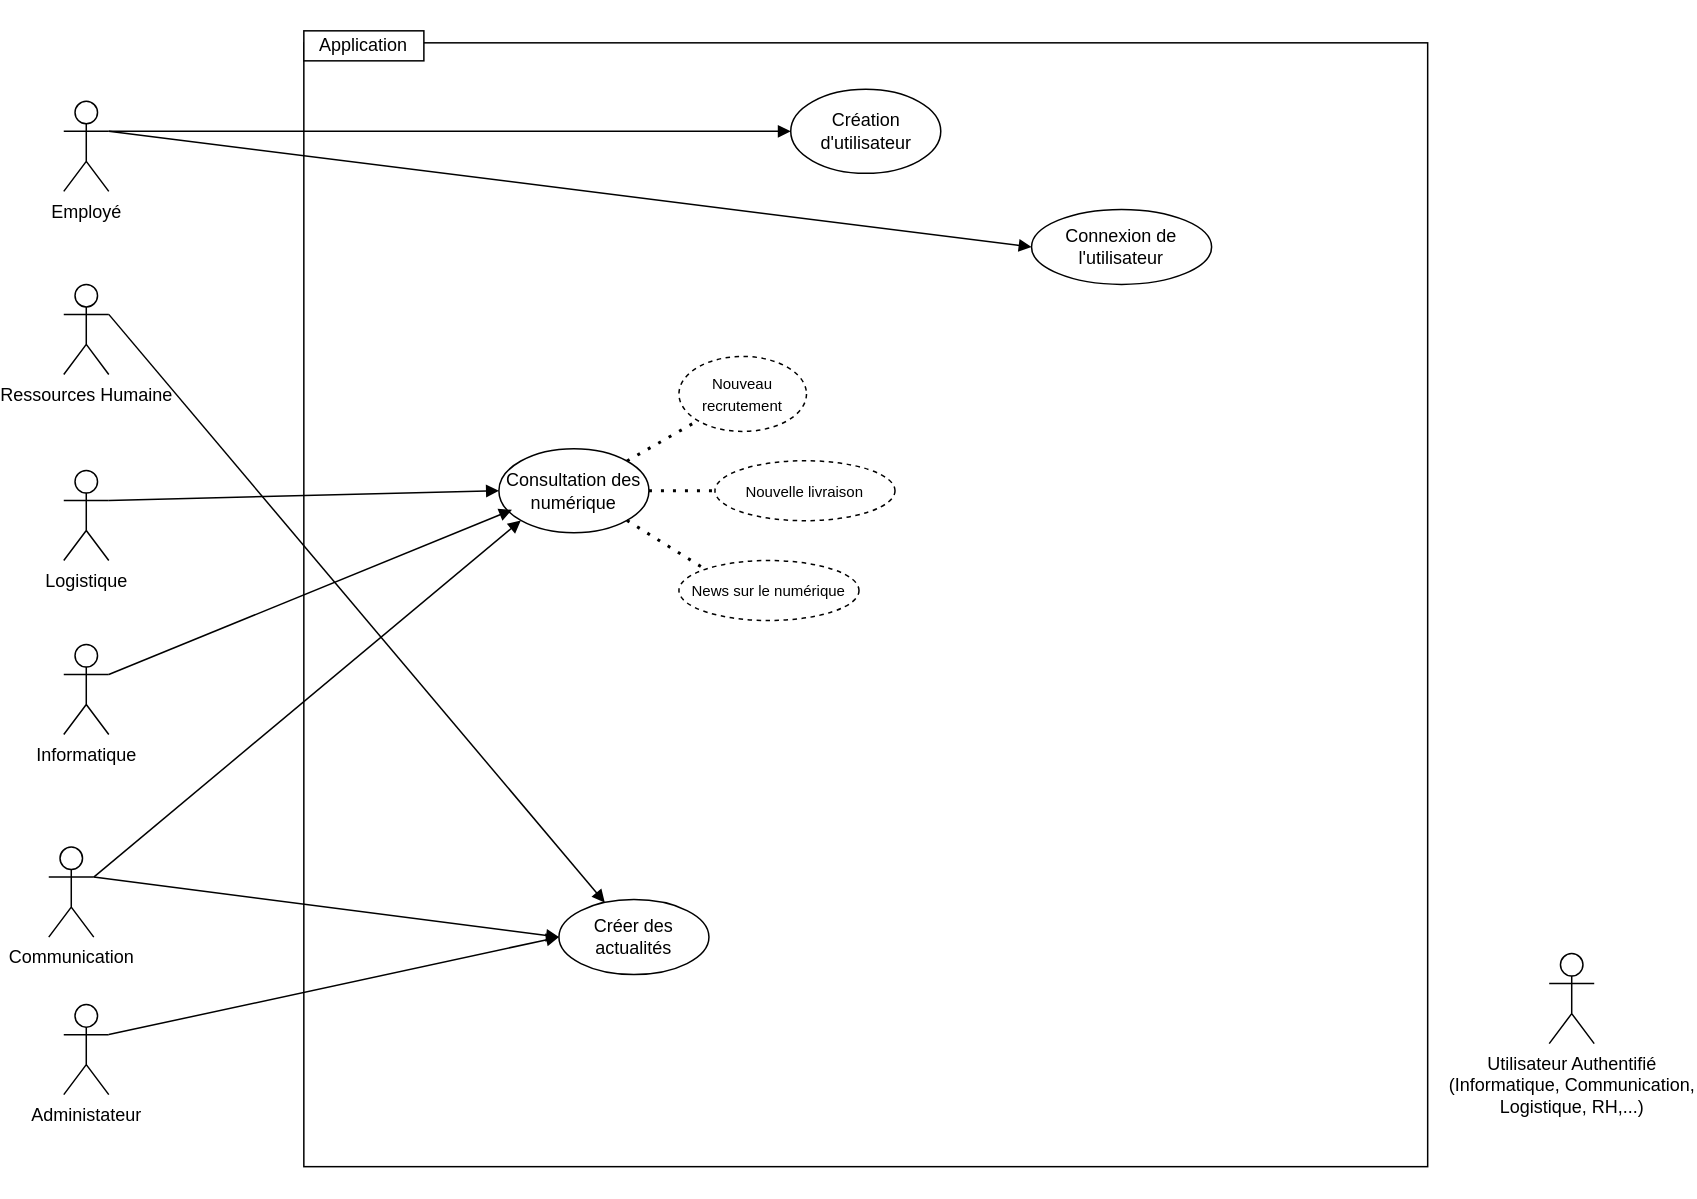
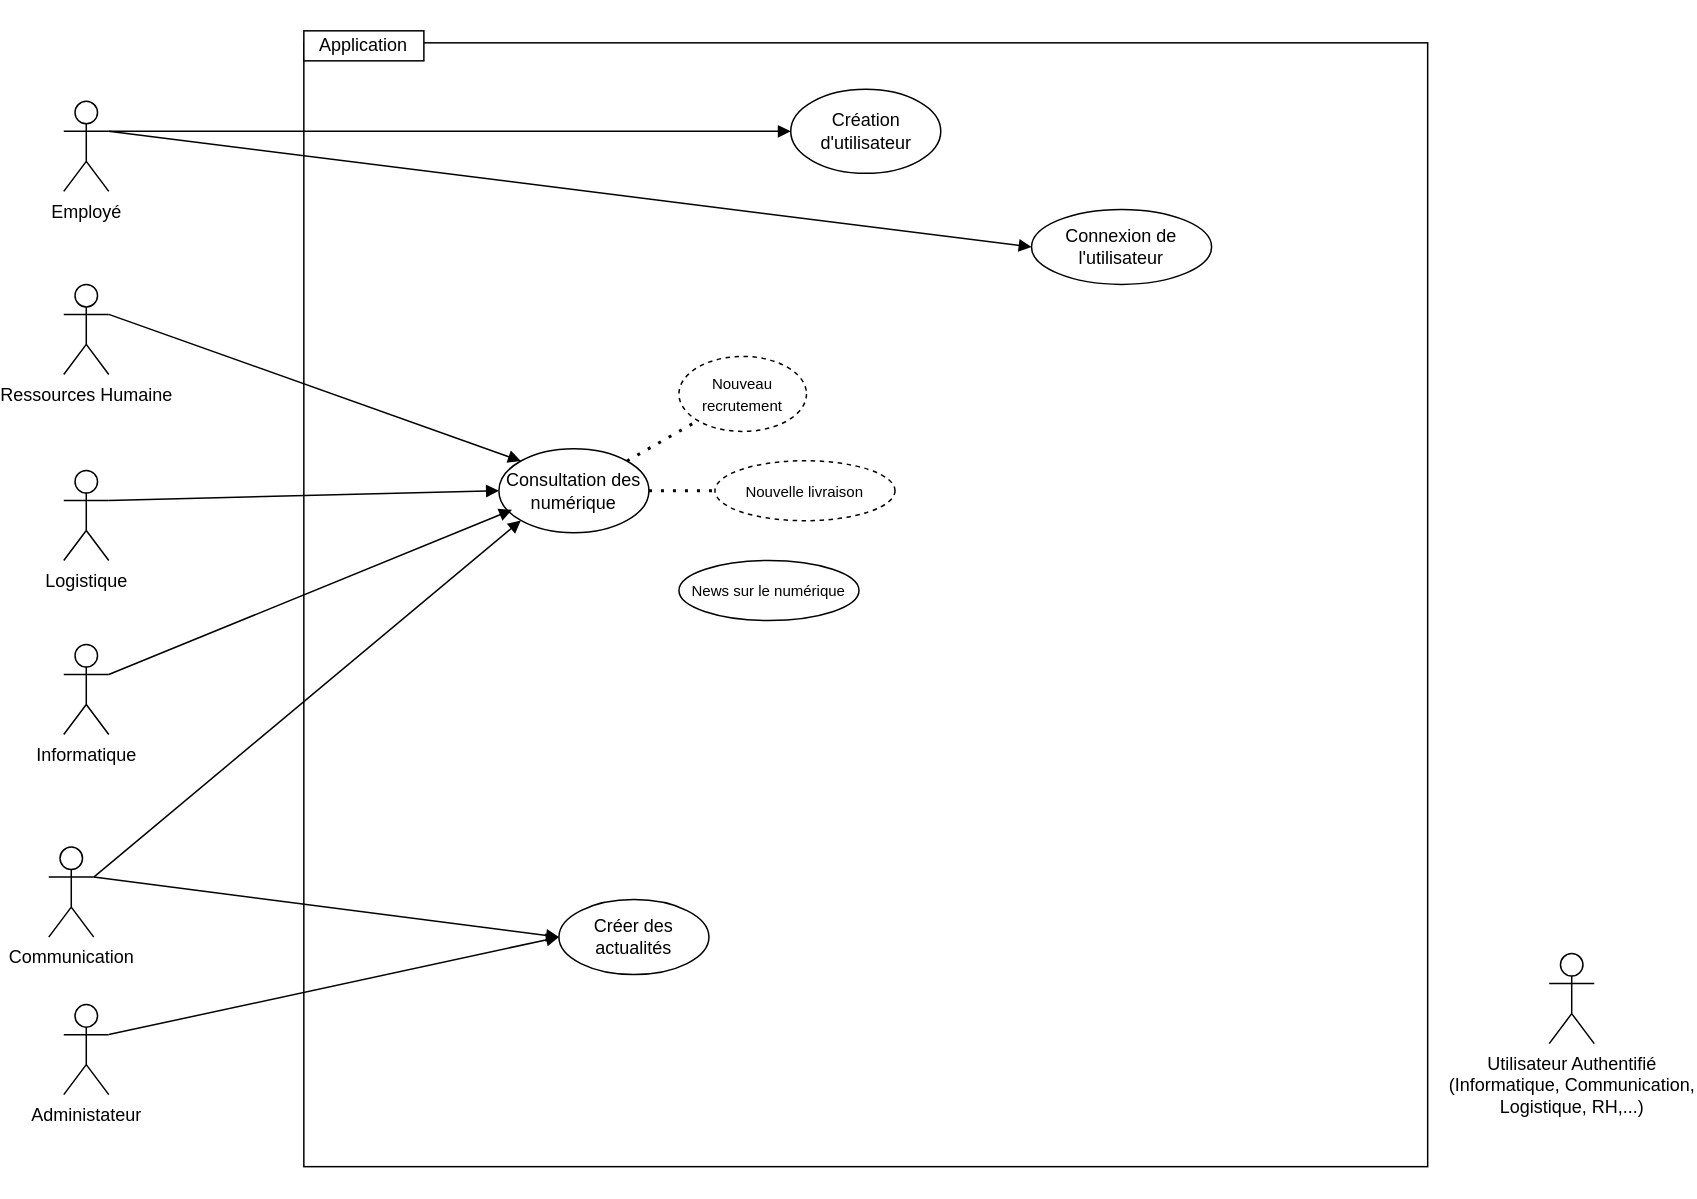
- <mxCell id="22" value="" style="endArrow=none;dashed=1;html=1;dashPattern=1 3;strokeWidth=2;rounded=0;entryX=0;entryY=0;entryDx=0;entryDy=0;exitX=1;exitY=1;exitDx=0;exitDy=0;" parent="1" source="14" target="19" edge="1"><mxGeometry width="50" height="50" relative="1" as="geometry"><mxPoint x="440" y="413" as="sourcePoint" /><mxPoint x="484" y="413" as="targetPoint" /></mxGeometry></mxCell>
- <mxCell id="19" value="&lt;font style=&quot;font-size: 10px;&quot;&gt;News sur le numérique&lt;/font&gt;" style="ellipse;whiteSpace=wrap;html=1;dashed=1;" parent="1" vertex="1"><mxGeometry x="440" y="373" width="120" height="40" as="geometry" /></mxCell>
+ <mxCell id="19" value="&lt;font style=&quot;font-size: 10px;&quot;&gt;News sur le numérique&lt;/font&gt;" style="ellipse;whiteSpace=wrap;html=1;dashed=0;" parent="1" vertex="1"><mxGeometry x="440" y="373" width="120" height="40" as="geometry" /></mxCell>
- <mxCell id="13" value="&lt;br&gt;" style="html=1;verticalAlign=bottom;endArrow=block;curved=0;rounded=0;exitX=1;exitY=0.333;exitDx=0;exitDy=0;exitPerimeter=0;" parent="1" source="9" target="24" edge="1"><mxGeometry width="80" relative="1" as="geometry"><mxPoint x="-60" y="404.5" as="sourcePoint" /><mxPoint x="230" y="684.5" as="targetPoint" /></mxGeometry></mxCell>
+ <mxCell id="13" value="&lt;br&gt;" style="html=1;verticalAlign=bottom;endArrow=block;curved=0;rounded=0;exitX=1;exitY=0.333;exitDx=0;exitDy=0;exitPerimeter=0;entryX=0;entryY=0;entryDx=0;entryDy=0;" parent="1" source="9" target="14" edge="1"><mxGeometry width="80" relative="1" as="geometry"><mxPoint x="-60" y="404.5" as="sourcePoint" /><mxPoint x="230" y="684.5" as="targetPoint" /></mxGeometry></mxCell>
